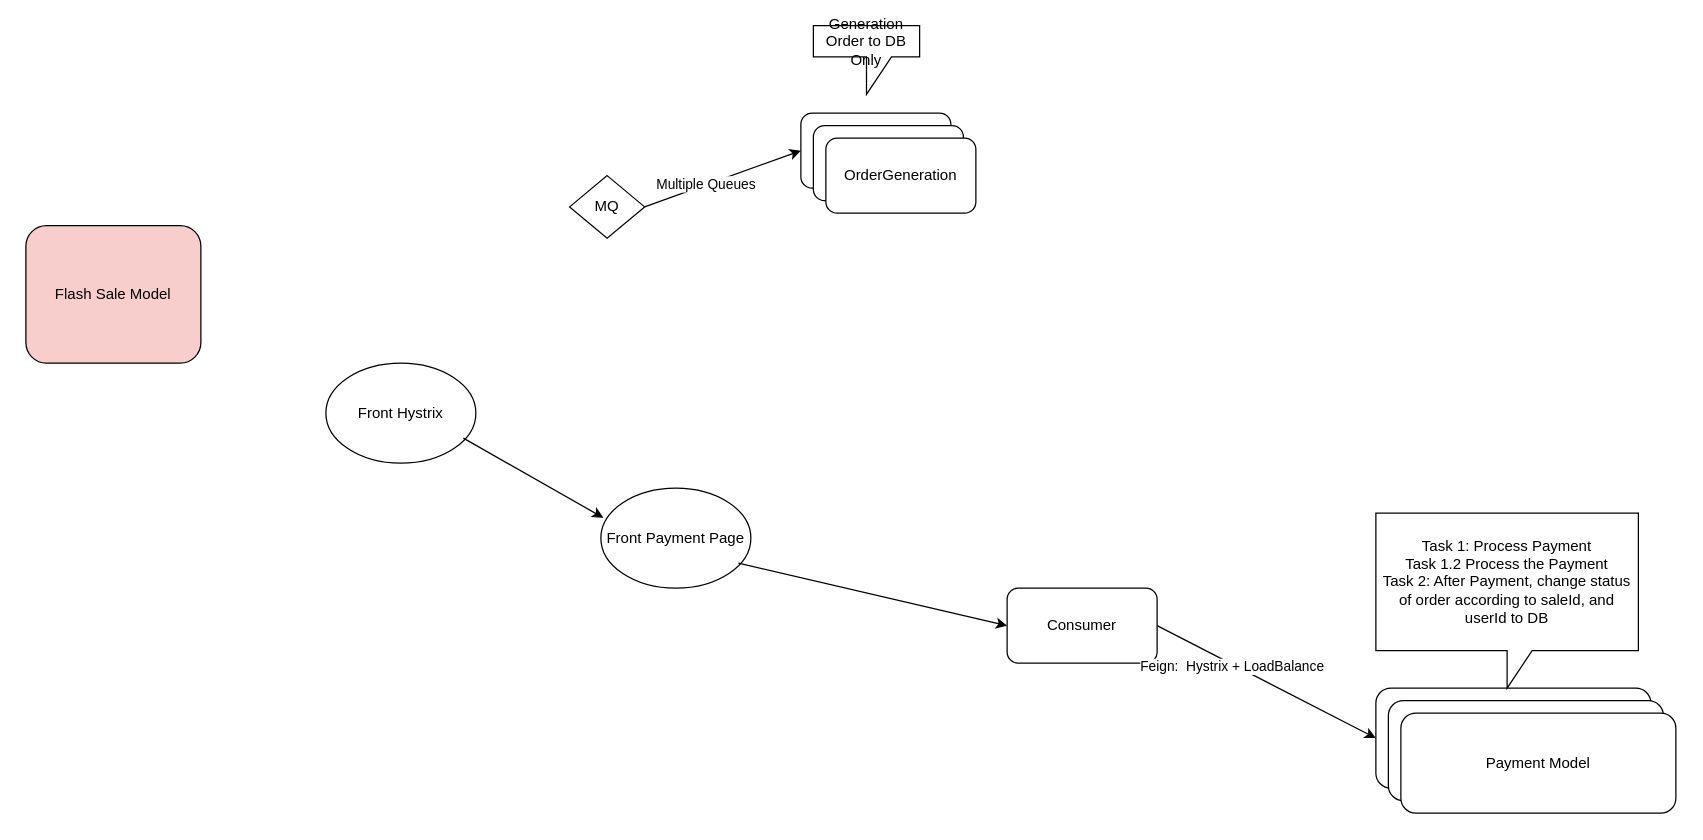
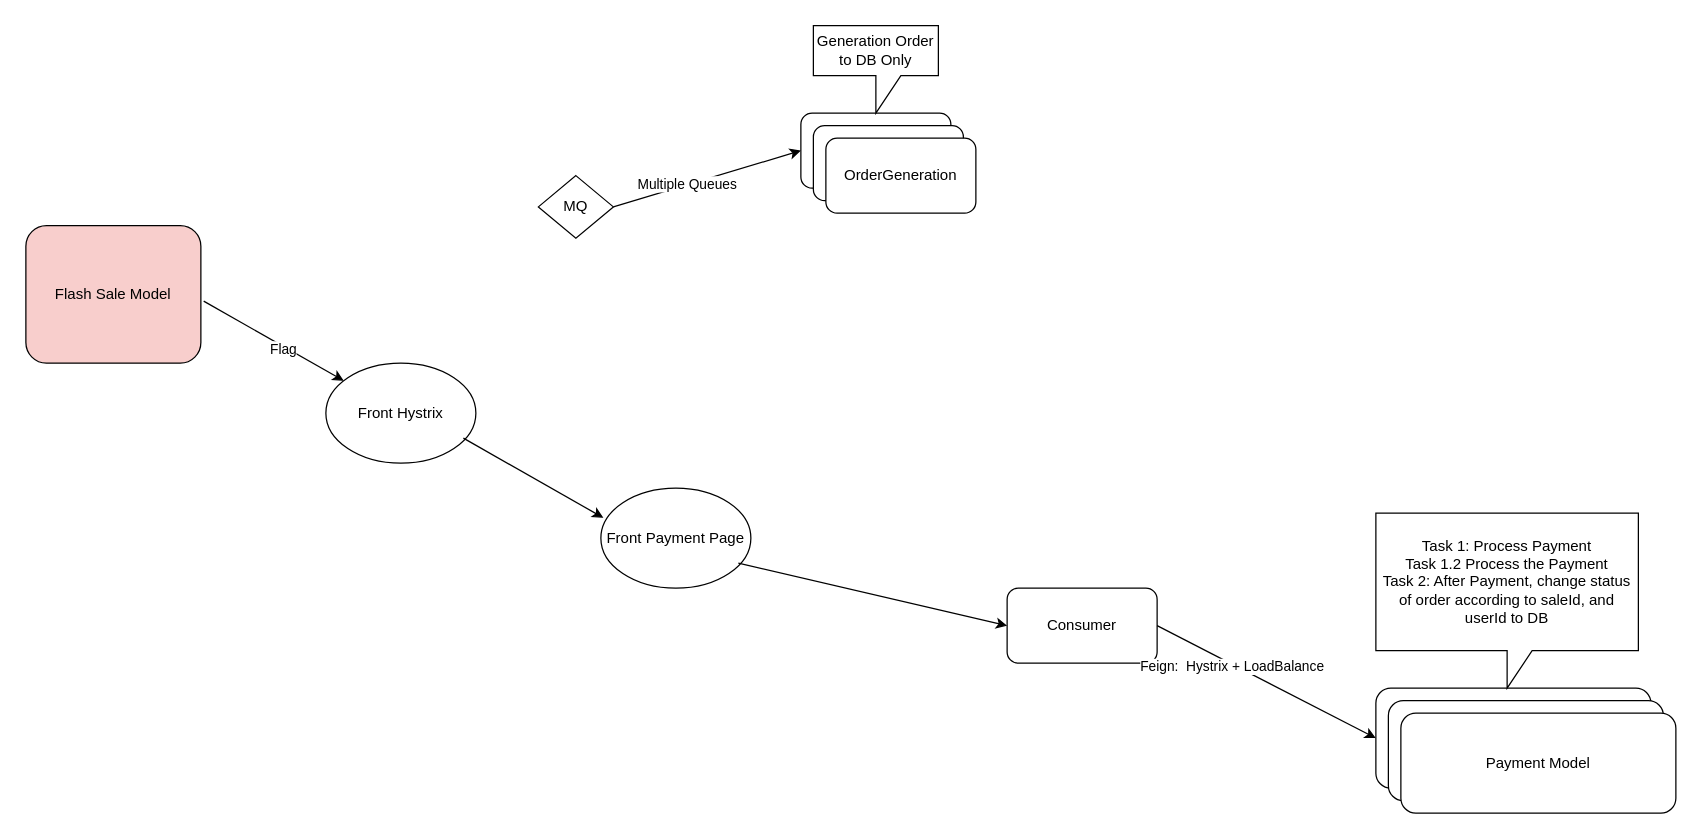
- <mxCell id="8" value="Generation Order to DB Only" style="shape=callout;whiteSpace=wrap;html=1;perimeter=calloutPerimeter;" vertex="1" parent="1"><mxGeometry x="650" y="20" width="85" height="55" as="geometry" /></mxCell>
+ <mxCell id="8" value="Generation Order to DB Only" style="shape=callout;whiteSpace=wrap;html=1;perimeter=calloutPerimeter;" vertex="1" parent="1"><mxGeometry x="650" y="20" width="100" height="70" as="geometry" /></mxCell>
- <mxCell id="5" value="MQ" style="rhombus;whiteSpace=wrap;html=1;" vertex="1" parent="1"><mxGeometry x="455" y="140" width="60" height="50" as="geometry" /></mxCell>
+ <mxCell id="5" value="MQ" style="rhombus;whiteSpace=wrap;html=1;" vertex="1" parent="1"><mxGeometry x="430" y="140" width="60" height="50" as="geometry" /></mxCell>
+ <mxCell id="10" value="" style="endArrow=classic;html=1;rounded=0;exitX=1.016;exitY=0.549;exitDx=0;exitDy=0;exitPerimeter=0;" edge="1" parent="1" source="2" target="12"><mxGeometry width="50" height="50" relative="1" as="geometry"><mxPoint x="250" y="360" as="sourcePoint" /><mxPoint x="270" y="300" as="targetPoint" /></mxGeometry></mxCell>
+ <mxCell id="11" value="Flag" style="edgeLabel;html=1;align=center;verticalAlign=middle;resizable=0;points=[];" vertex="1" connectable="0" parent="10"><mxGeometry x="0.151" y="-2" relative="1" as="geometry"><mxPoint as="offset" /></mxGeometry></mxCell>
